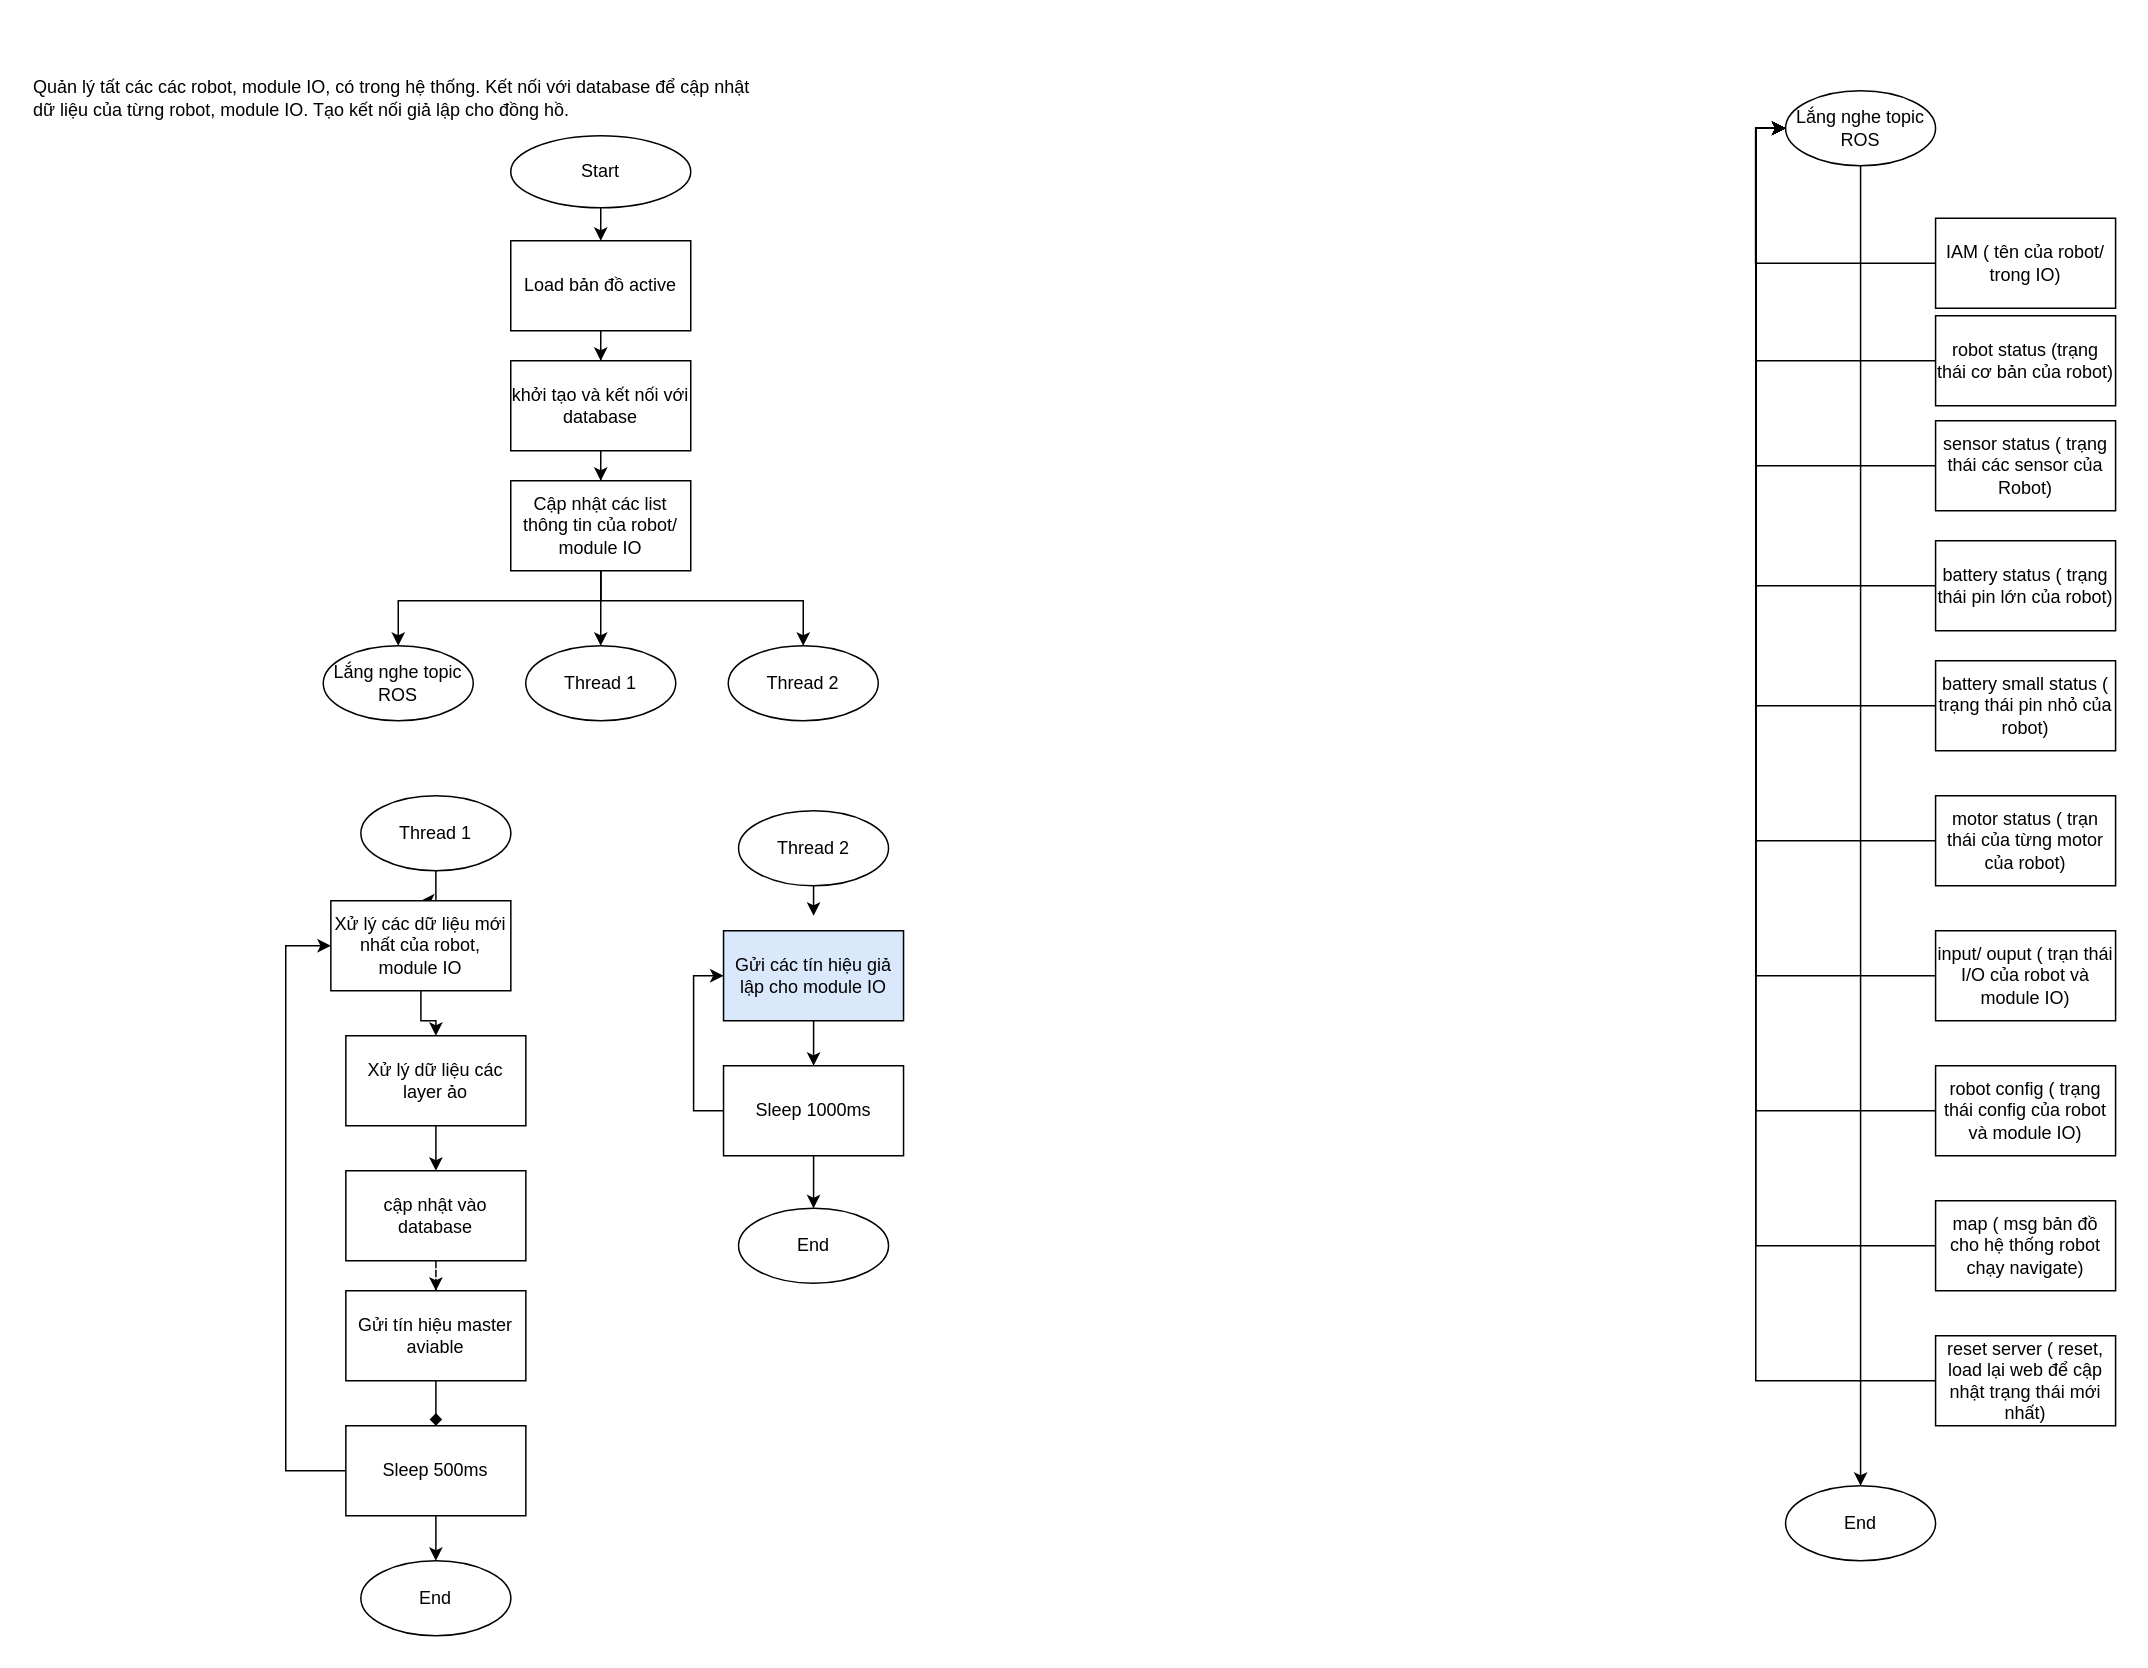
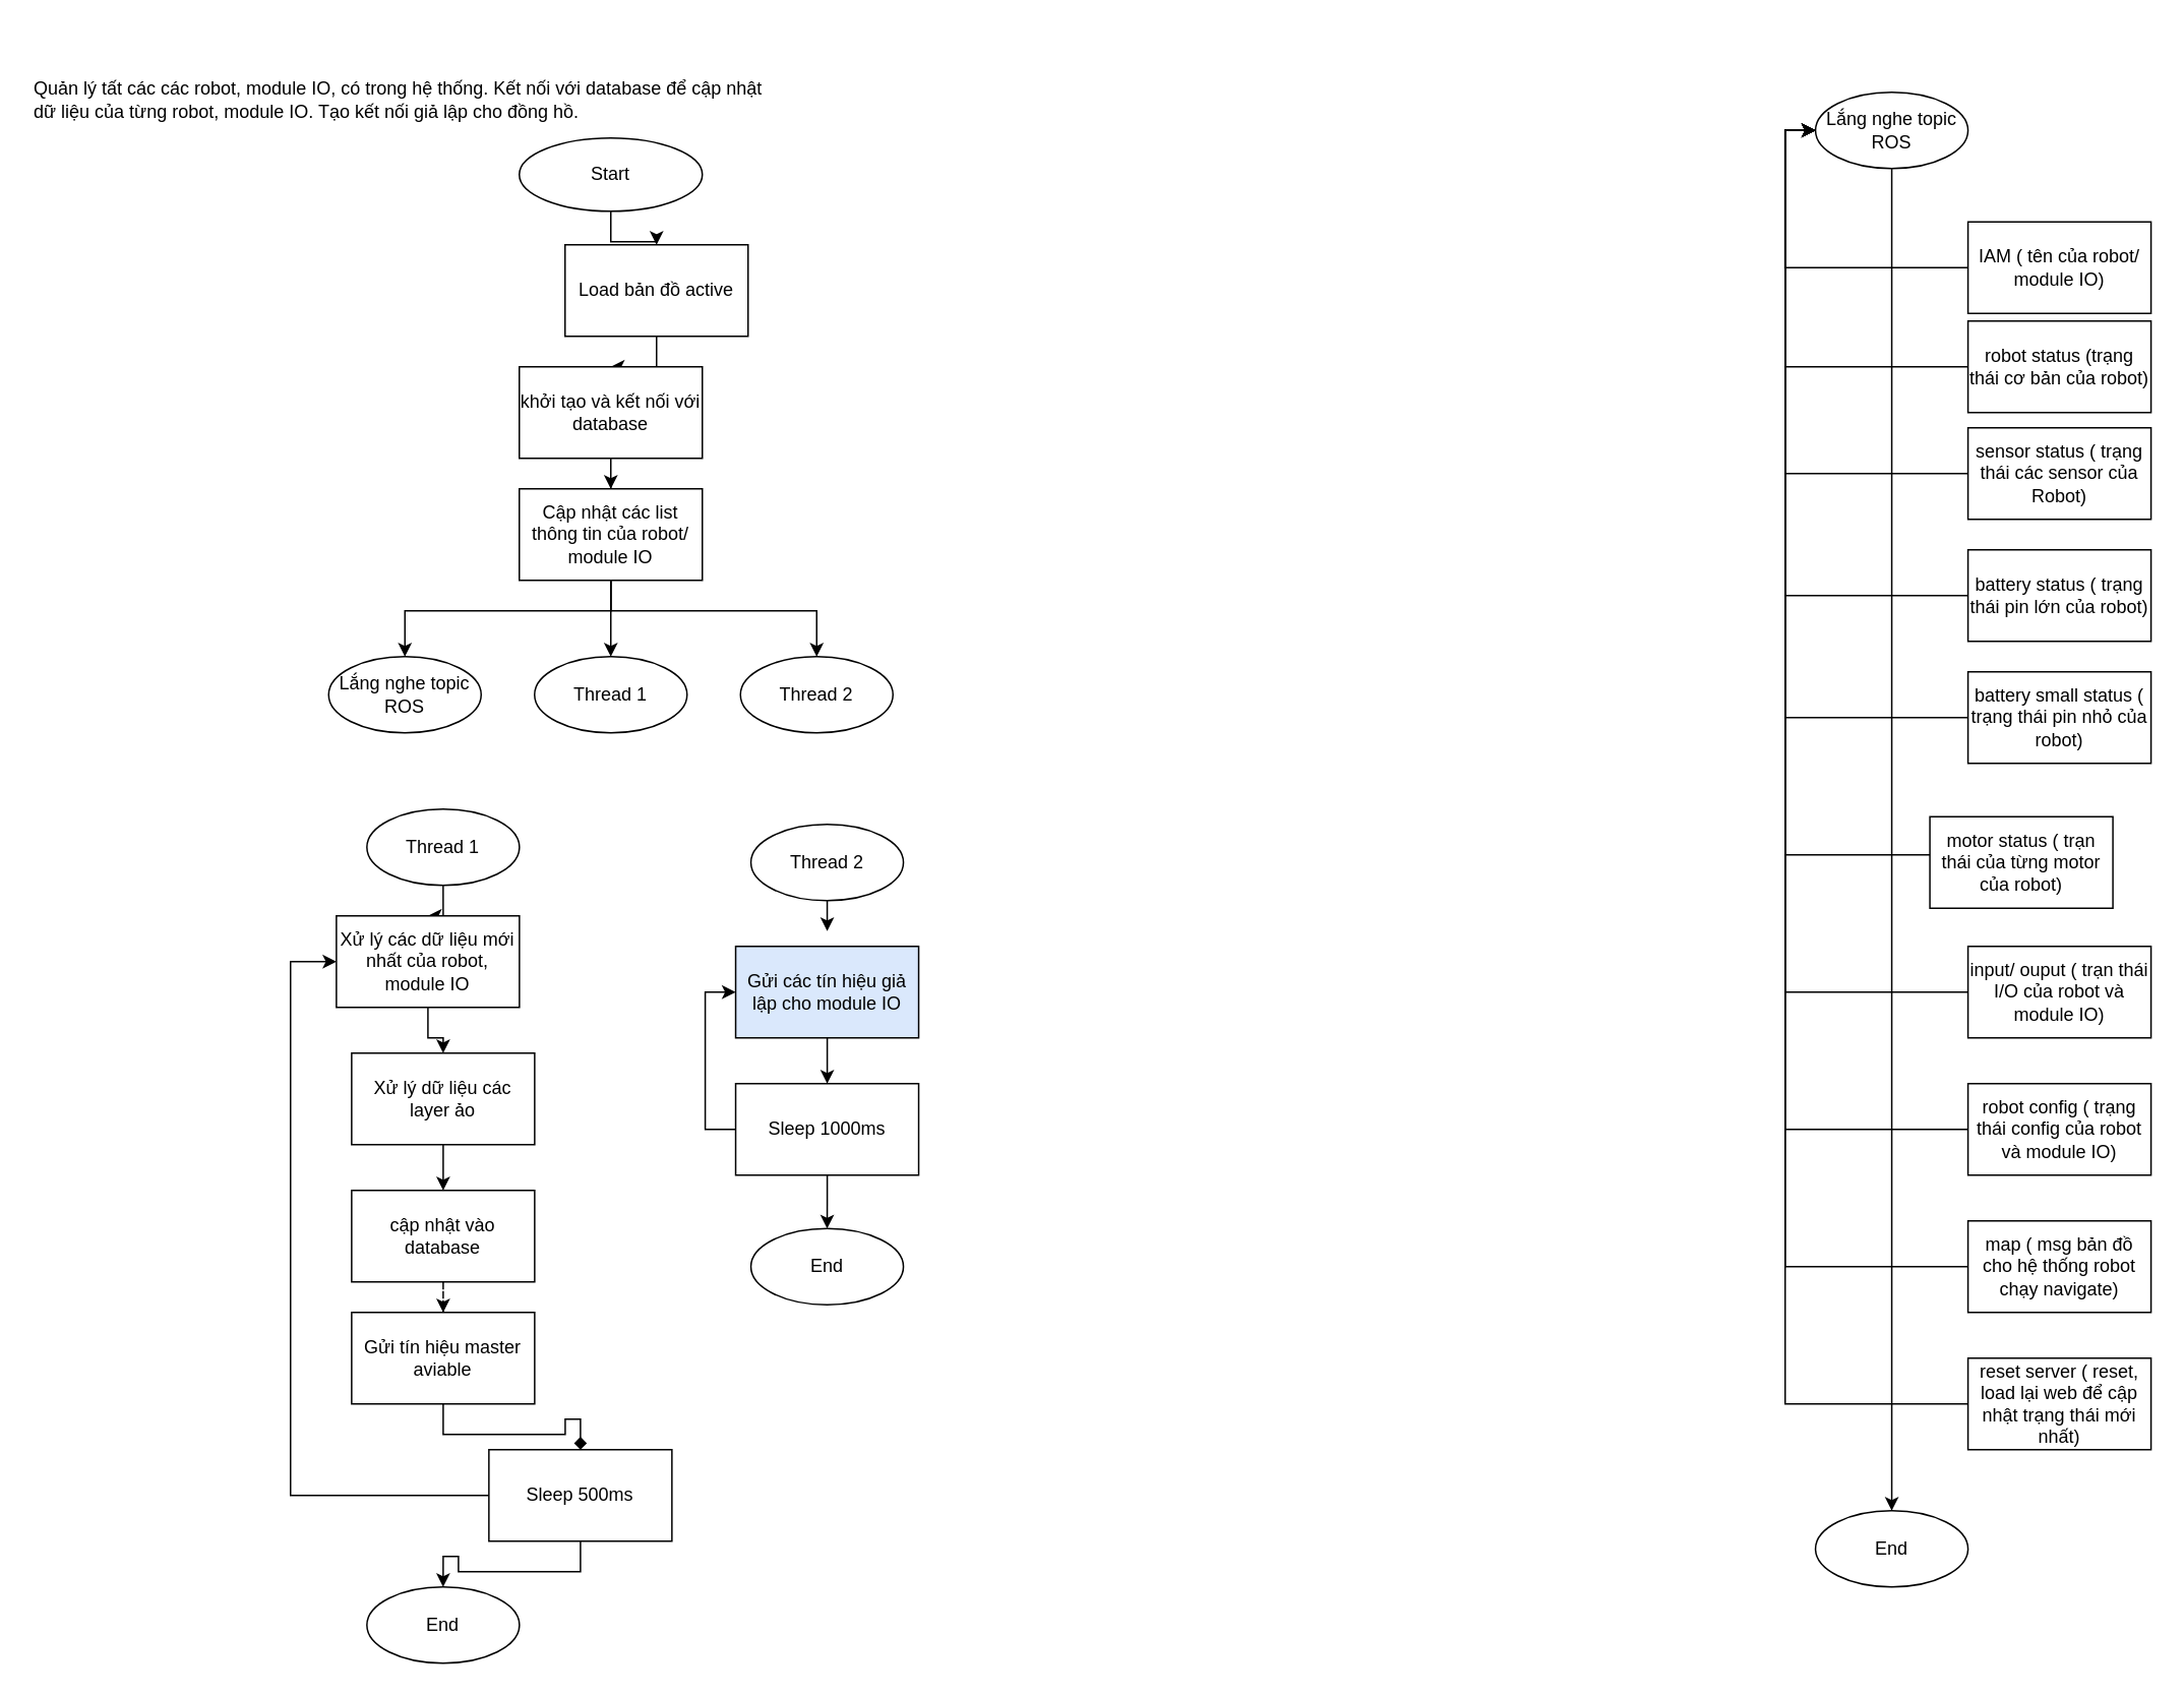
- <mxCell id="30" value="IAM ( tên của robot/ trong IO)" style="rounded=0;whiteSpace=wrap;html=1;" parent="1" vertex="1"><mxGeometry x="1289.89" y="145" width="120" height="60" as="geometry" /></mxCell>
+ <mxCell id="30" value="IAM ( tên của robot/ module IO)" style="rounded=0;whiteSpace=wrap;html=1;" parent="1" vertex="1"><mxGeometry x="1289.89" y="145" width="120" height="60" as="geometry" /></mxCell>
- <mxCell id="5" value="Load bản đồ active" style="rounded=0;whiteSpace=wrap;html=1;" parent="1" vertex="1"><mxGeometry x="340" y="160" width="120" height="60" as="geometry" /></mxCell>
+ <mxCell id="5" value="Load bản đồ active" style="rounded=0;whiteSpace=wrap;html=1;" parent="1" vertex="1"><mxGeometry x="370" y="160" width="120" height="60" as="geometry" /></mxCell>
- <mxCell id="40" value="motor status ( trạn thái của từng motor của robot)" style="rounded=0;whiteSpace=wrap;html=1;" parent="1" vertex="1"><mxGeometry x="1289.89" y="530" width="120" height="60" as="geometry" /></mxCell>
+ <mxCell id="40" value="motor status ( trạn thái của từng motor của robot)" style="rounded=0;whiteSpace=wrap;html=1;" parent="1" vertex="1"><mxGeometry x="1264.89" y="535" width="120" height="60" as="geometry" /></mxCell>
- <mxCell id="60" value="Sleep 500ms" style="rounded=0;whiteSpace=wrap;html=1;" vertex="1" parent="1"><mxGeometry x="230.07" y="950" width="120" height="60" as="geometry" /></mxCell>
+ <mxCell id="60" value="Sleep 500ms" style="rounded=0;whiteSpace=wrap;html=1;" vertex="1" parent="1"><mxGeometry x="320.07" y="950" width="120" height="60" as="geometry" /></mxCell>
